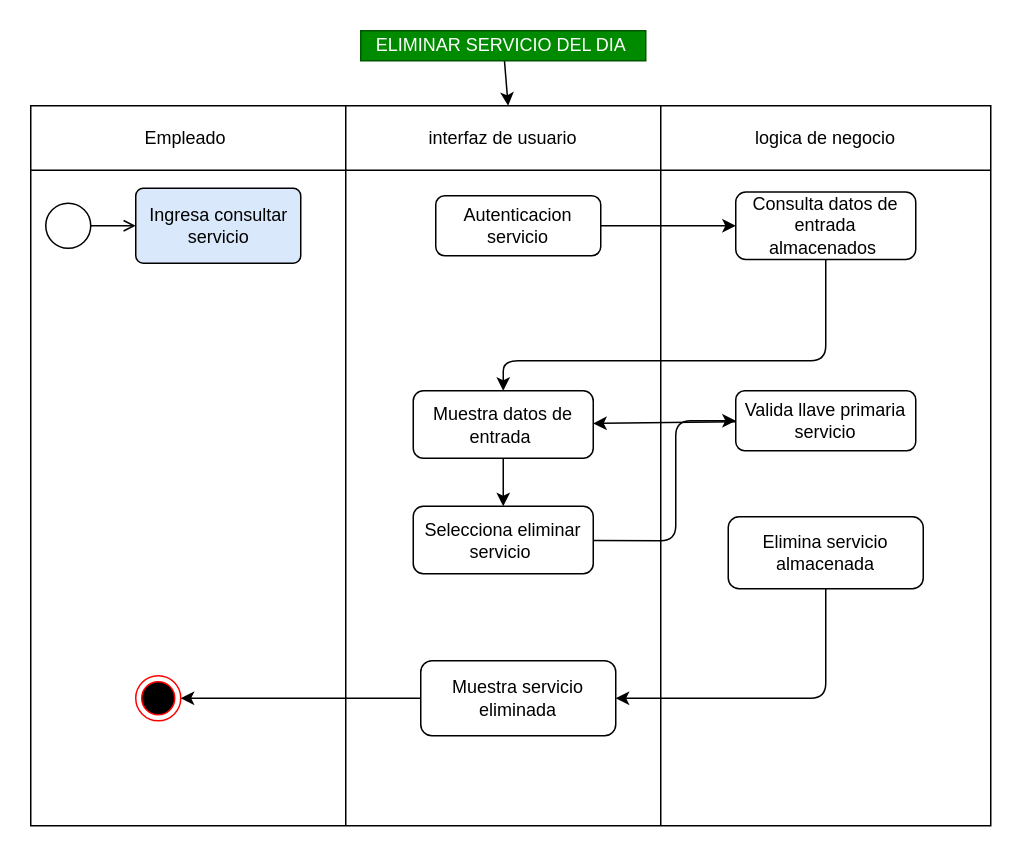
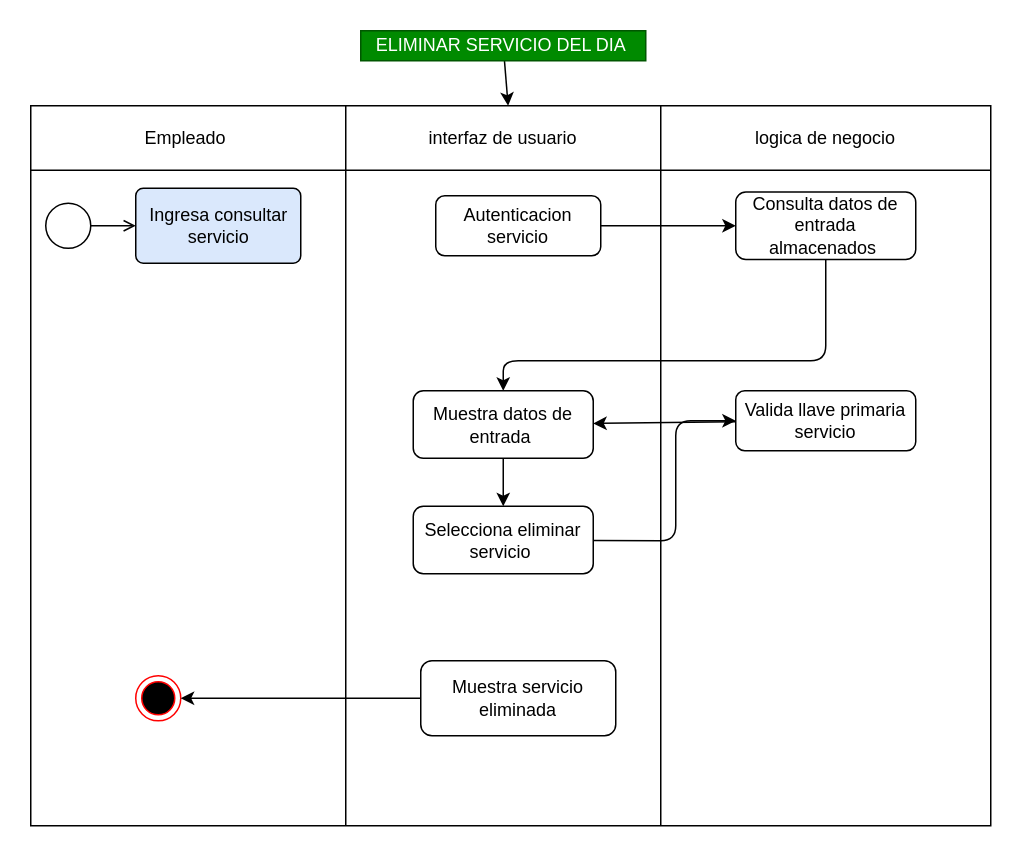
- <mxCell id="30" value="&lt;br&gt;Elimina servicio almacenada&lt;br&gt;&amp;nbsp;" style="whiteSpace=wrap;html=1;fillColor=#FFFFFF;fontColor=#000000;rounded=1;" parent="1" vertex="1"><mxGeometry x="485" y="344" width="130" height="48" as="geometry" /></mxCell>
- <mxCell id="29" style="edgeStyle=none;html=1;entryX=1;entryY=0.5;entryDx=0;entryDy=0;" parent="1" source="30" target="20" edge="1"><mxGeometry relative="1" as="geometry"><mxPoint x="476.875" y="459.997" as="targetPoint" /><Array as="points"><mxPoint x="550" y="465" /></Array></mxGeometry></mxCell>
